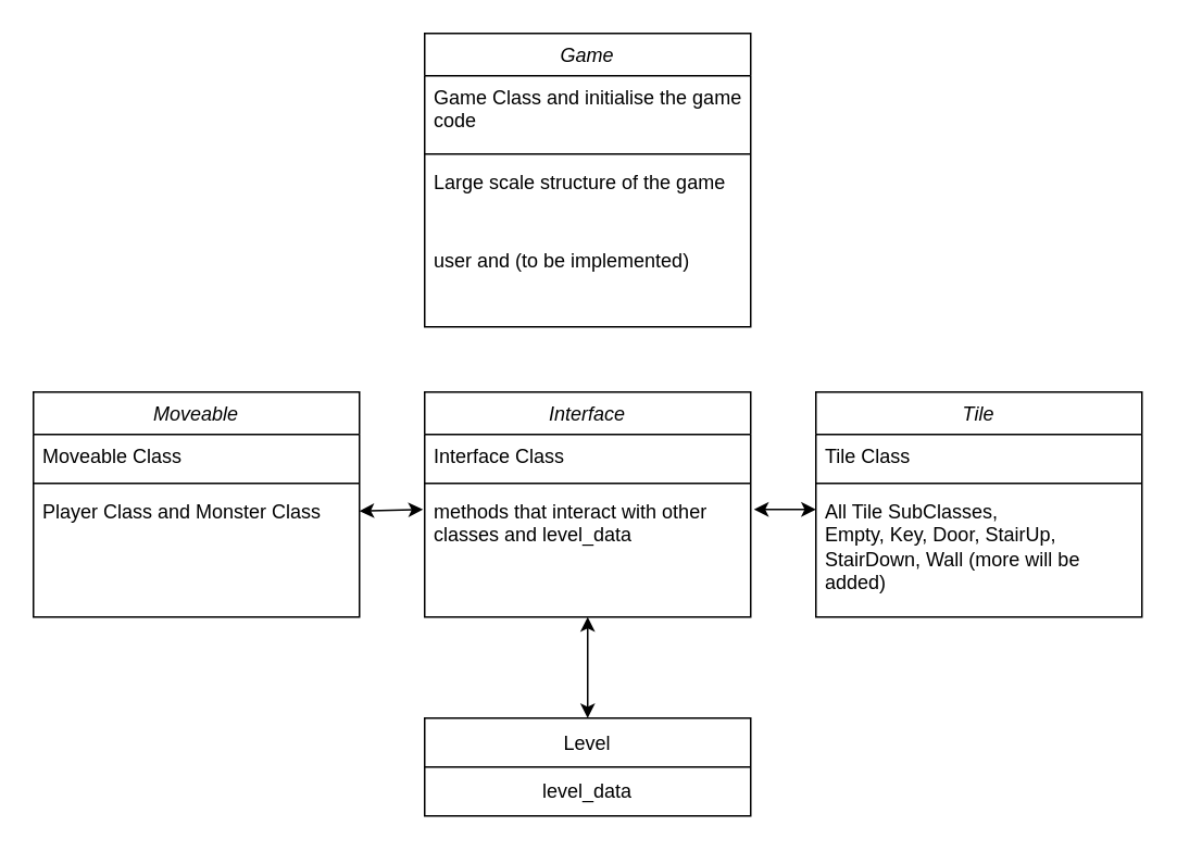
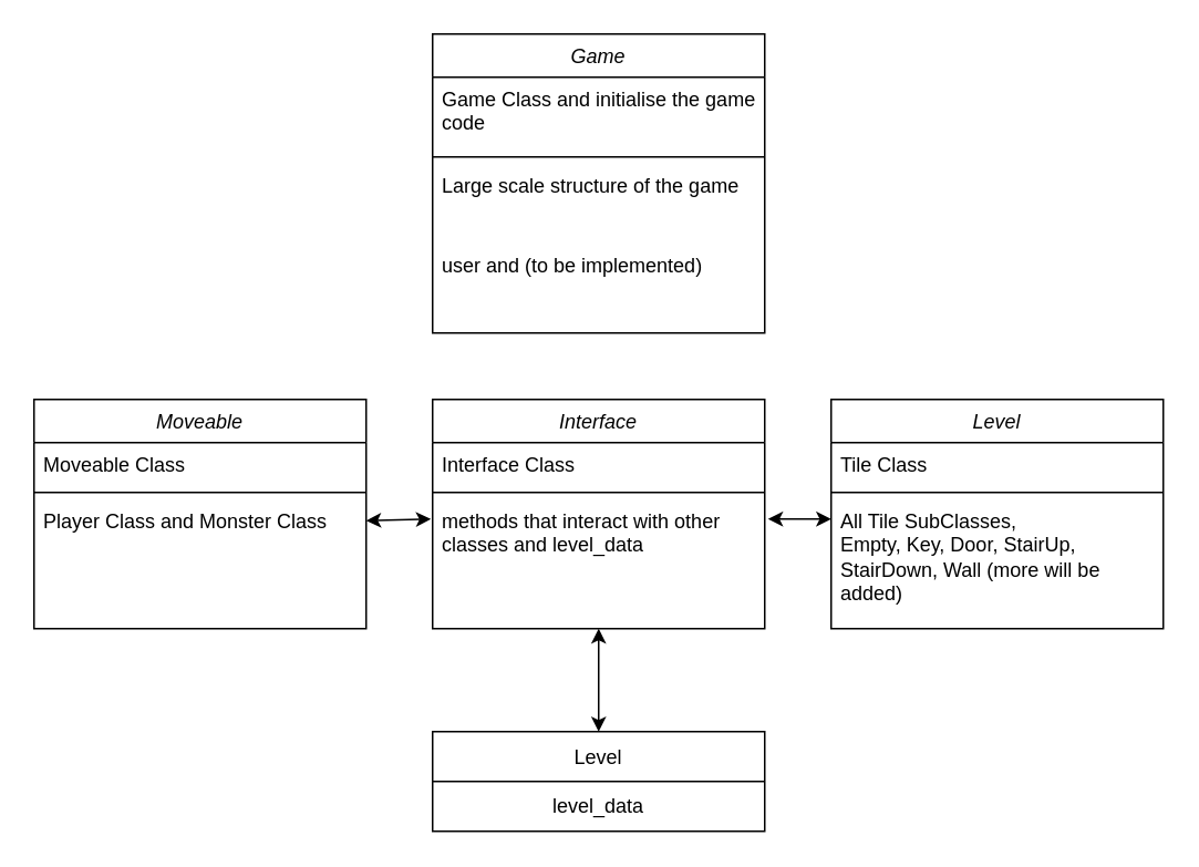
- <mxCell id="15" value="Tile" style="swimlane;fontStyle=2;align=center;verticalAlign=top;childLayout=stackLayout;horizontal=1;startSize=26;horizontalStack=0;resizeParent=1;resizeLast=0;collapsible=1;marginBottom=0;rounded=0;shadow=0;strokeWidth=1;" vertex="1" parent="1"><mxGeometry x="500" y="240" width="200" height="138" as="geometry"><mxRectangle x="230" y="140" width="160" height="26" as="alternateBounds" /></mxGeometry></mxCell>
+ <mxCell id="15" value="Level" style="swimlane;fontStyle=2;align=center;verticalAlign=top;childLayout=stackLayout;horizontal=1;startSize=26;horizontalStack=0;resizeParent=1;resizeLast=0;collapsible=1;marginBottom=0;rounded=0;shadow=0;strokeWidth=1;" vertex="1" parent="1"><mxGeometry x="500" y="240" width="200" height="138" as="geometry"><mxRectangle x="230" y="140" width="160" height="26" as="alternateBounds" /></mxGeometry></mxCell>
